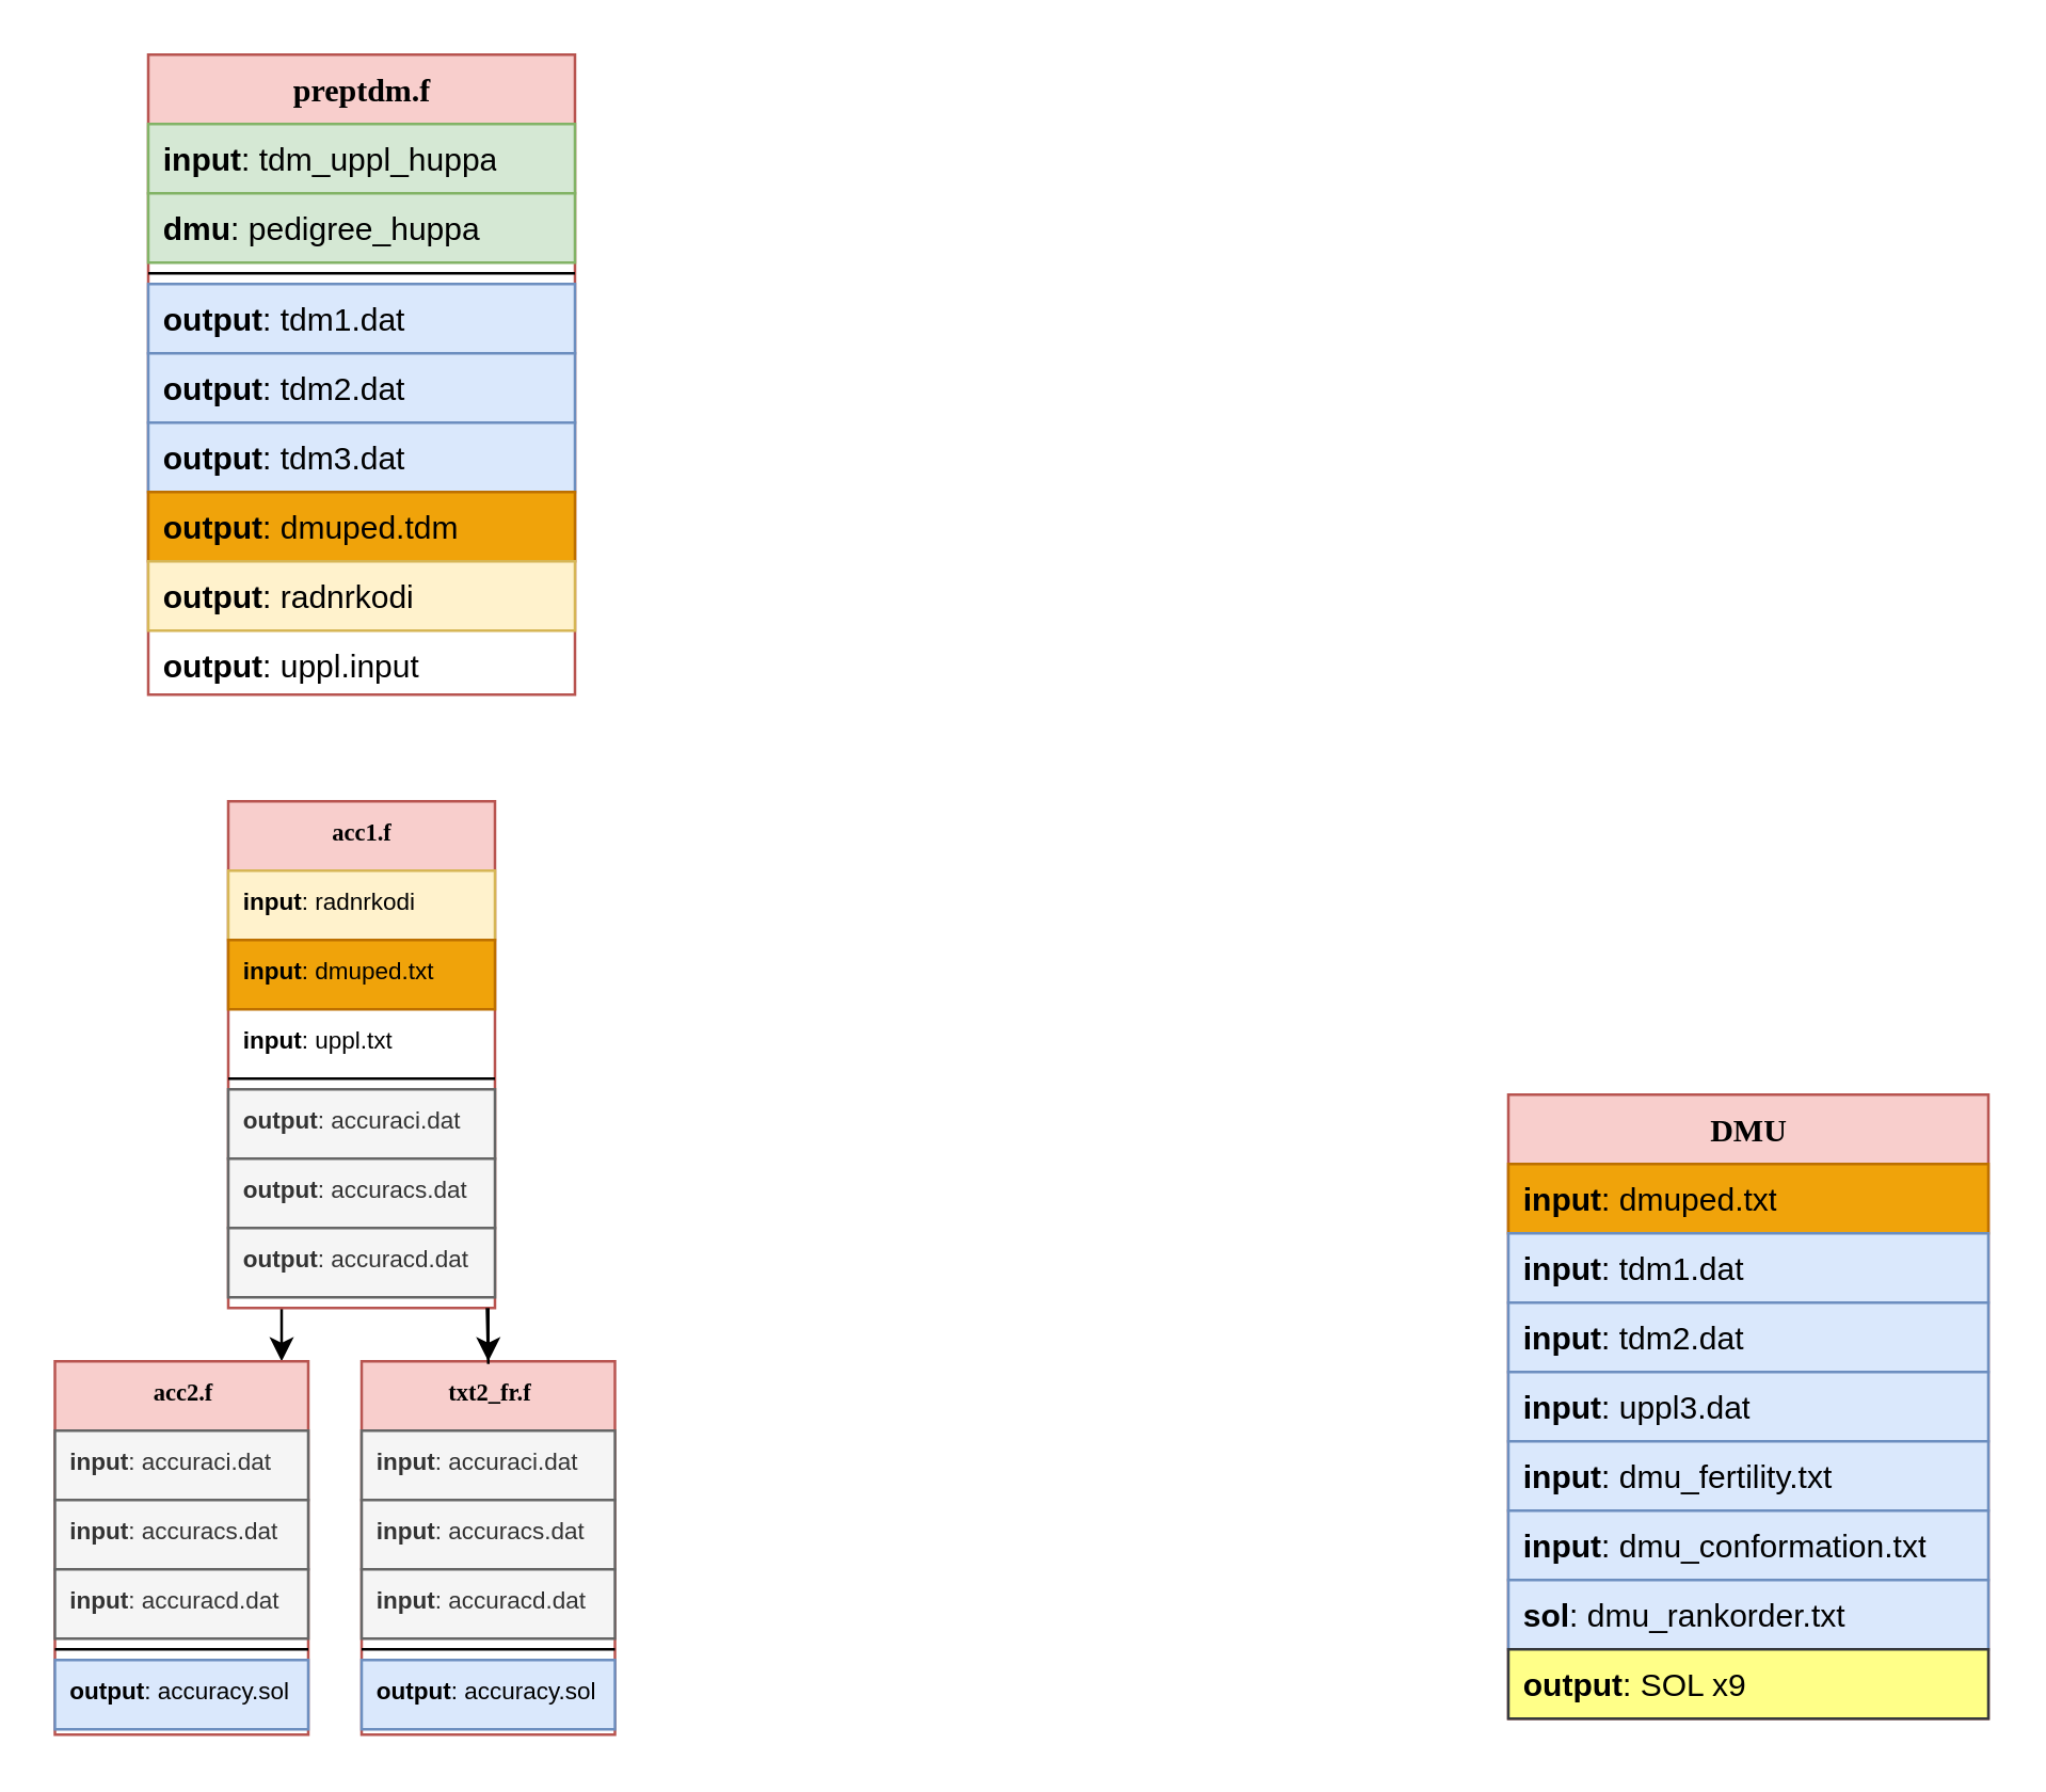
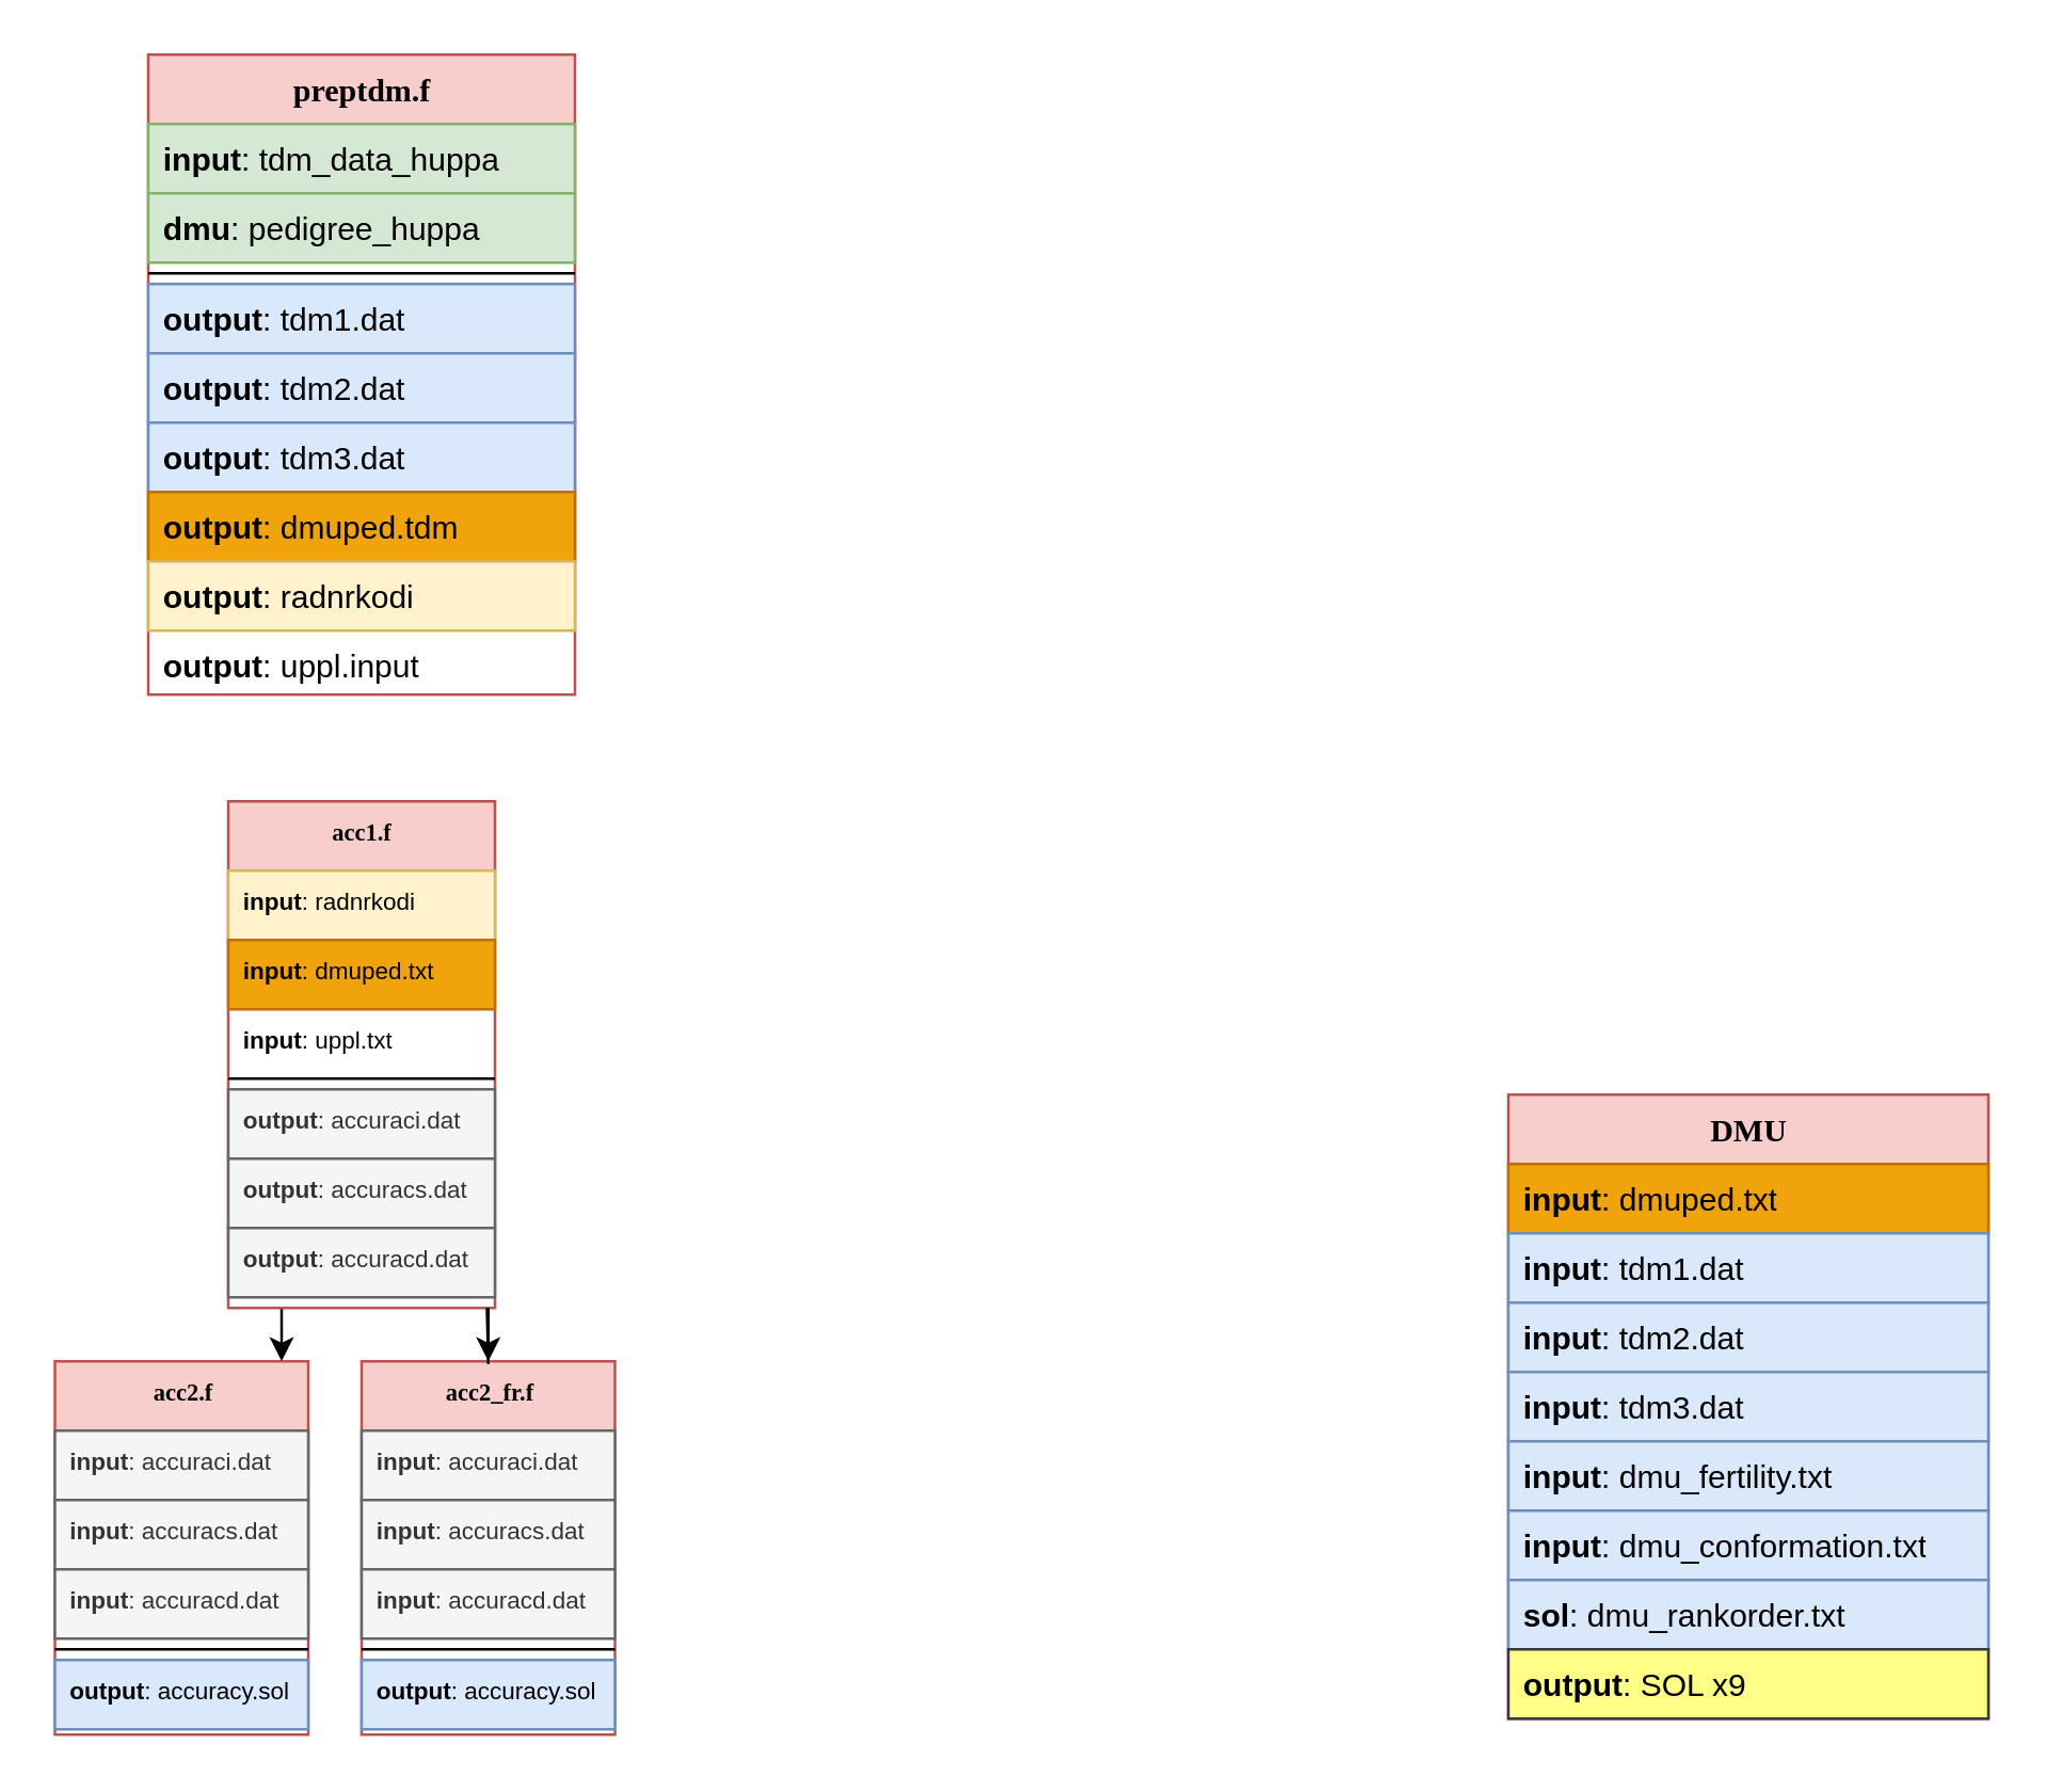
- <mxCell id="3" value="&lt;b&gt;input&lt;/b&gt;: tdm_uppl_huppa" style="text;html=1;strokeColor=#82b366;fillColor=#d5e8d4;align=left;verticalAlign=top;spacingLeft=4;spacingRight=4;whiteSpace=wrap;overflow=hidden;rotatable=0;points=[[0,0.5],[1,0.5]];portConstraint=eastwest;" vertex="1" parent="2"><mxGeometry y="26" width="160" height="26" as="geometry" /></mxCell>
+ <mxCell id="3" value="&lt;b&gt;input&lt;/b&gt;: tdm_data_huppa" style="text;html=1;strokeColor=#82b366;fillColor=#d5e8d4;align=left;verticalAlign=top;spacingLeft=4;spacingRight=4;whiteSpace=wrap;overflow=hidden;rotatable=0;points=[[0,0.5],[1,0.5]];portConstraint=eastwest;" vertex="1" parent="2"><mxGeometry y="26" width="160" height="26" as="geometry" /></mxCell>
- <mxCell id="27" value="txt2_fr.f" style="swimlane;html=1;fontStyle=1;align=center;verticalAlign=top;childLayout=stackLayout;horizontal=1;startSize=26;horizontalStack=0;resizeParent=1;resizeLast=0;collapsible=1;marginBottom=0;swimlaneFillColor=#ffffff;rounded=0;shadow=0;comic=0;labelBackgroundColor=none;strokeWidth=1;fillColor=#f8cecc;fontFamily=Verdana;fontSize=9;strokeColor=#b85450;" vertex="1" parent="1"><mxGeometry x="135" y="510" width="95" height="140" as="geometry"><mxRectangle x="60" y="40" width="100" height="26" as="alternateBounds" /></mxGeometry></mxCell>
+ <mxCell id="27" value="acc2_fr.f" style="swimlane;html=1;fontStyle=1;align=center;verticalAlign=top;childLayout=stackLayout;horizontal=1;startSize=26;horizontalStack=0;resizeParent=1;resizeLast=0;collapsible=1;marginBottom=0;swimlaneFillColor=#ffffff;rounded=0;shadow=0;comic=0;labelBackgroundColor=none;strokeWidth=1;fillColor=#f8cecc;fontFamily=Verdana;fontSize=9;strokeColor=#b85450;" vertex="1" parent="1"><mxGeometry x="135" y="510" width="95" height="140" as="geometry"><mxRectangle x="60" y="40" width="100" height="26" as="alternateBounds" /></mxGeometry></mxCell>
- <mxCell id="38" value="&lt;b&gt;input&lt;/b&gt;: uppl3.dat" style="text;html=1;strokeColor=#6c8ebf;fillColor=#dae8fc;align=left;verticalAlign=top;spacingLeft=4;spacingRight=4;whiteSpace=wrap;overflow=hidden;rotatable=0;points=[[0,0.5],[1,0.5]];portConstraint=eastwest;" vertex="1" parent="34"><mxGeometry y="104" width="180" height="26" as="geometry" /></mxCell>
+ <mxCell id="38" value="&lt;b&gt;input&lt;/b&gt;: tdm3.dat" style="text;html=1;strokeColor=#6c8ebf;fillColor=#dae8fc;align=left;verticalAlign=top;spacingLeft=4;spacingRight=4;whiteSpace=wrap;overflow=hidden;rotatable=0;points=[[0,0.5],[1,0.5]];portConstraint=eastwest;" vertex="1" parent="34"><mxGeometry y="104" width="180" height="26" as="geometry" /></mxCell>
